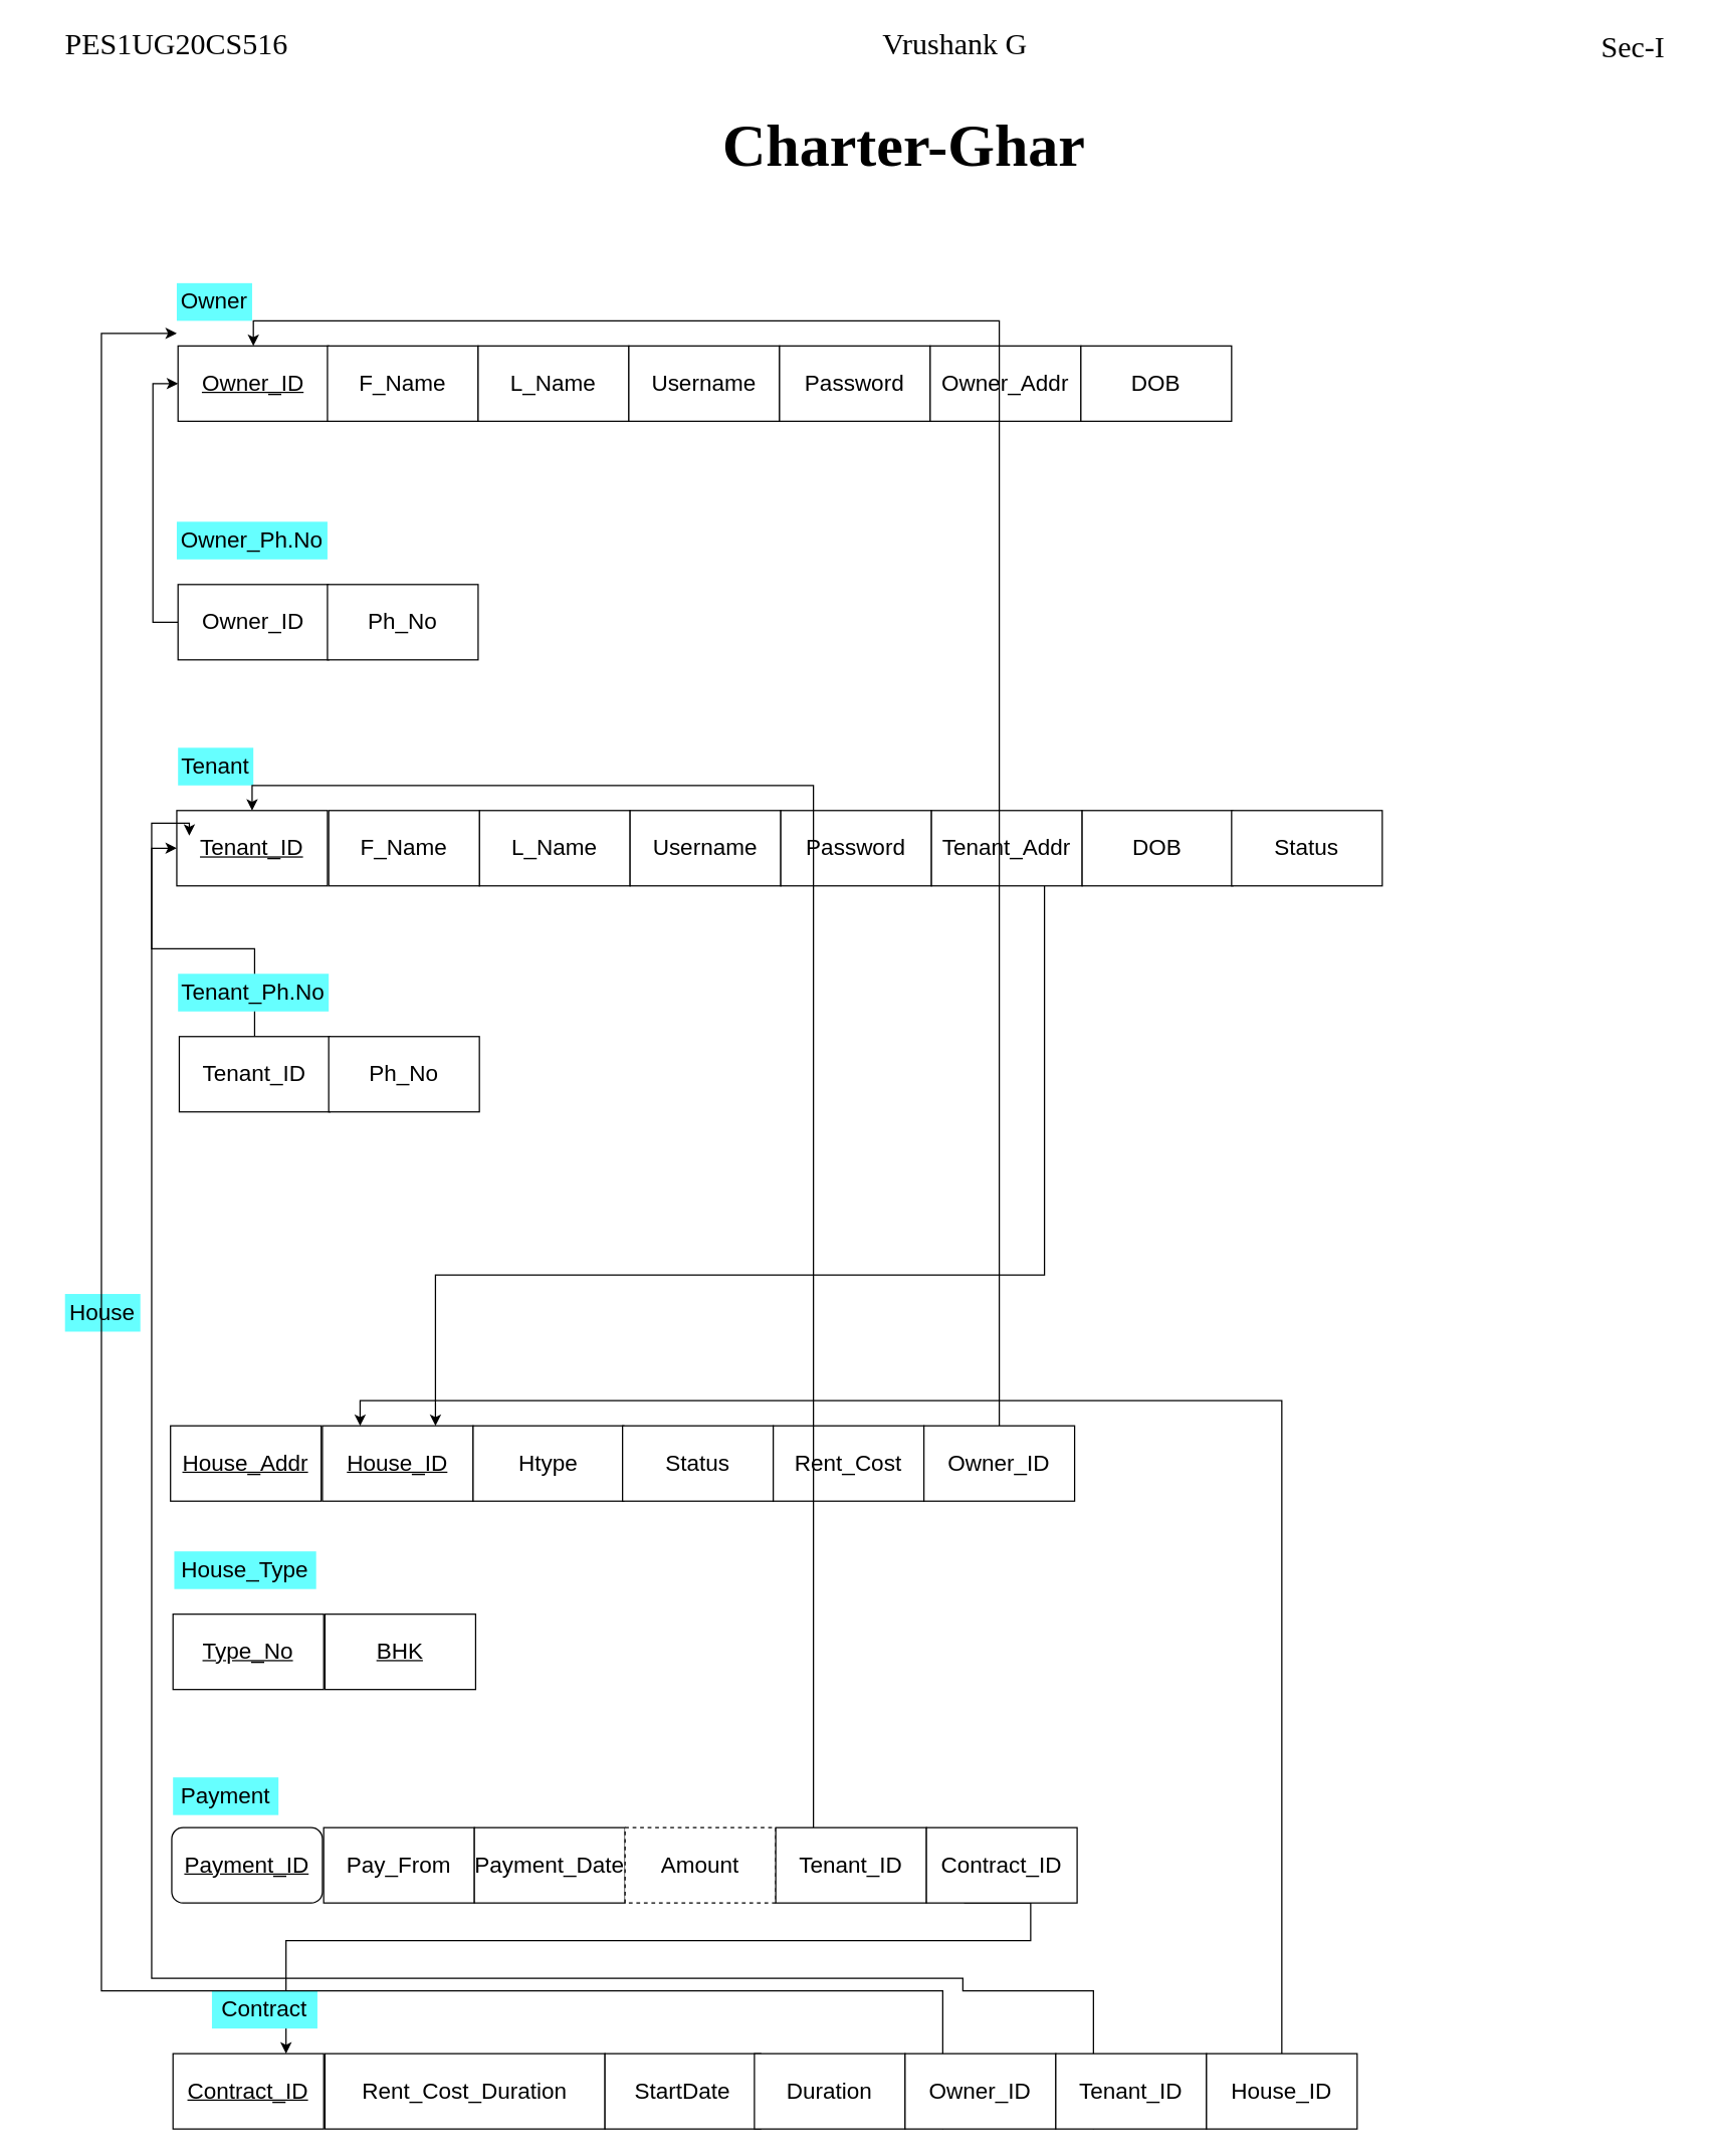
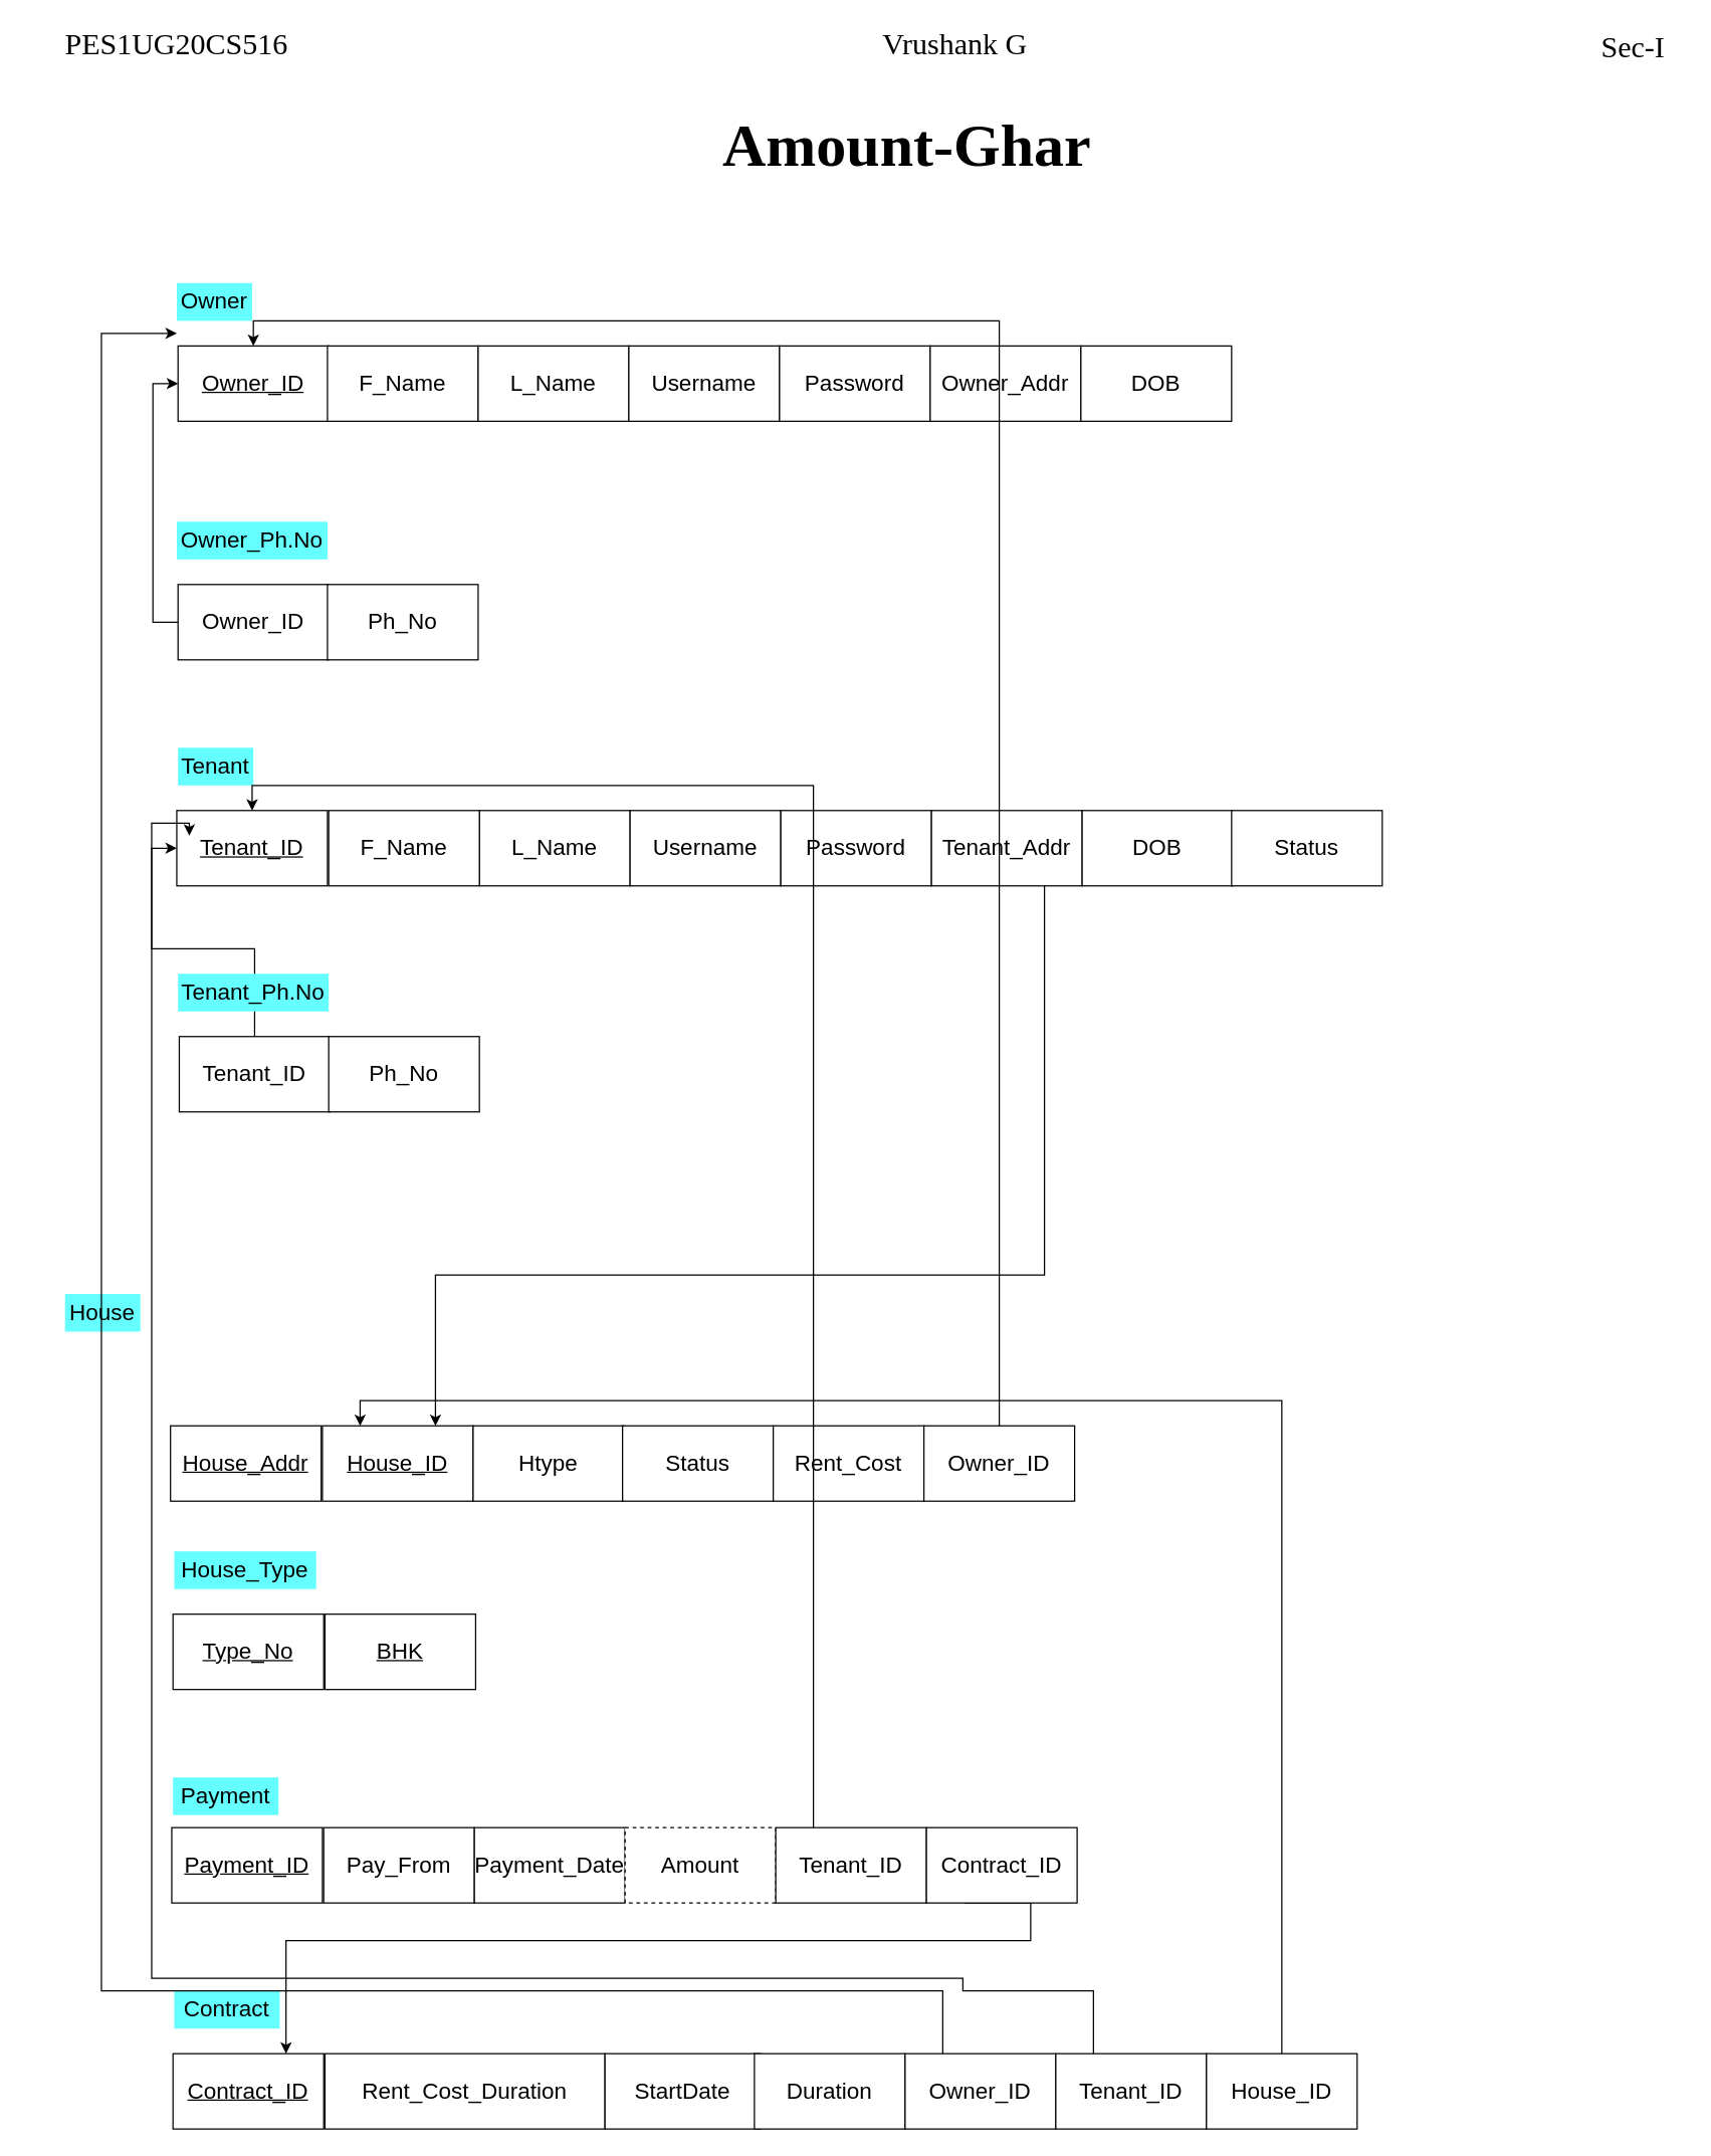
- <mxCell id="5" value="&lt;h1&gt;Charter-Ghar&lt;/h1&gt;" style="text;html=1;strokeColor=none;fillColor=none;spacing=5;spacingTop=-20;whiteSpace=wrap;overflow=hidden;rounded=0;fontFamily=Lucida Console;fontSize=24;" parent="1" vertex="1"><mxGeometry x="570" y="65" width="380" height="120" as="geometry" /></mxCell>
+ <mxCell id="5" value="&lt;h1&gt;Amount-Ghar&lt;/h1&gt;" style="text;html=1;strokeColor=none;fillColor=none;spacing=5;spacingTop=-20;whiteSpace=wrap;overflow=hidden;rounded=0;fontFamily=Lucida Console;fontSize=24;" parent="1" vertex="1"><mxGeometry x="570" y="65" width="380" height="120" as="geometry" /></mxCell>
- <mxCell id="40" value="&lt;font style=&quot;font-size: 18px;&quot;&gt;&lt;u&gt;Payment_ID&lt;/u&gt;&lt;/font&gt;" style="whiteSpace=wrap;html=1;rounded=1;" parent="1" vertex="1"><mxGeometry x="136" y="1455" width="120" height="60" as="geometry" /></mxCell>
+ <mxCell id="40" value="&lt;font style=&quot;font-size: 18px;&quot;&gt;&lt;u&gt;Payment_ID&lt;/u&gt;&lt;/font&gt;" style="rounded=0;whiteSpace=wrap;html=1;" parent="1" vertex="1"><mxGeometry x="136" y="1455" width="120" height="60" as="geometry" /></mxCell>
- <mxCell id="51" value="&lt;font style=&quot;font-size: 18px;&quot;&gt;Contract&lt;/font&gt;" style="text;html=1;strokeColor=none;fillColor=#66FFFF;align=center;verticalAlign=middle;whiteSpace=wrap;rounded=0;" parent="1" vertex="1"><mxGeometry x="168" y="1585" width="84" height="30" as="geometry" /></mxCell>
+ <mxCell id="51" value="&lt;font style=&quot;font-size: 18px;&quot;&gt;Contract&lt;/font&gt;" style="text;html=1;strokeColor=none;fillColor=#66FFFF;align=center;verticalAlign=middle;whiteSpace=wrap;rounded=0;" parent="1" vertex="1"><mxGeometry x="138" y="1585" width="84" height="30" as="geometry" /></mxCell>
